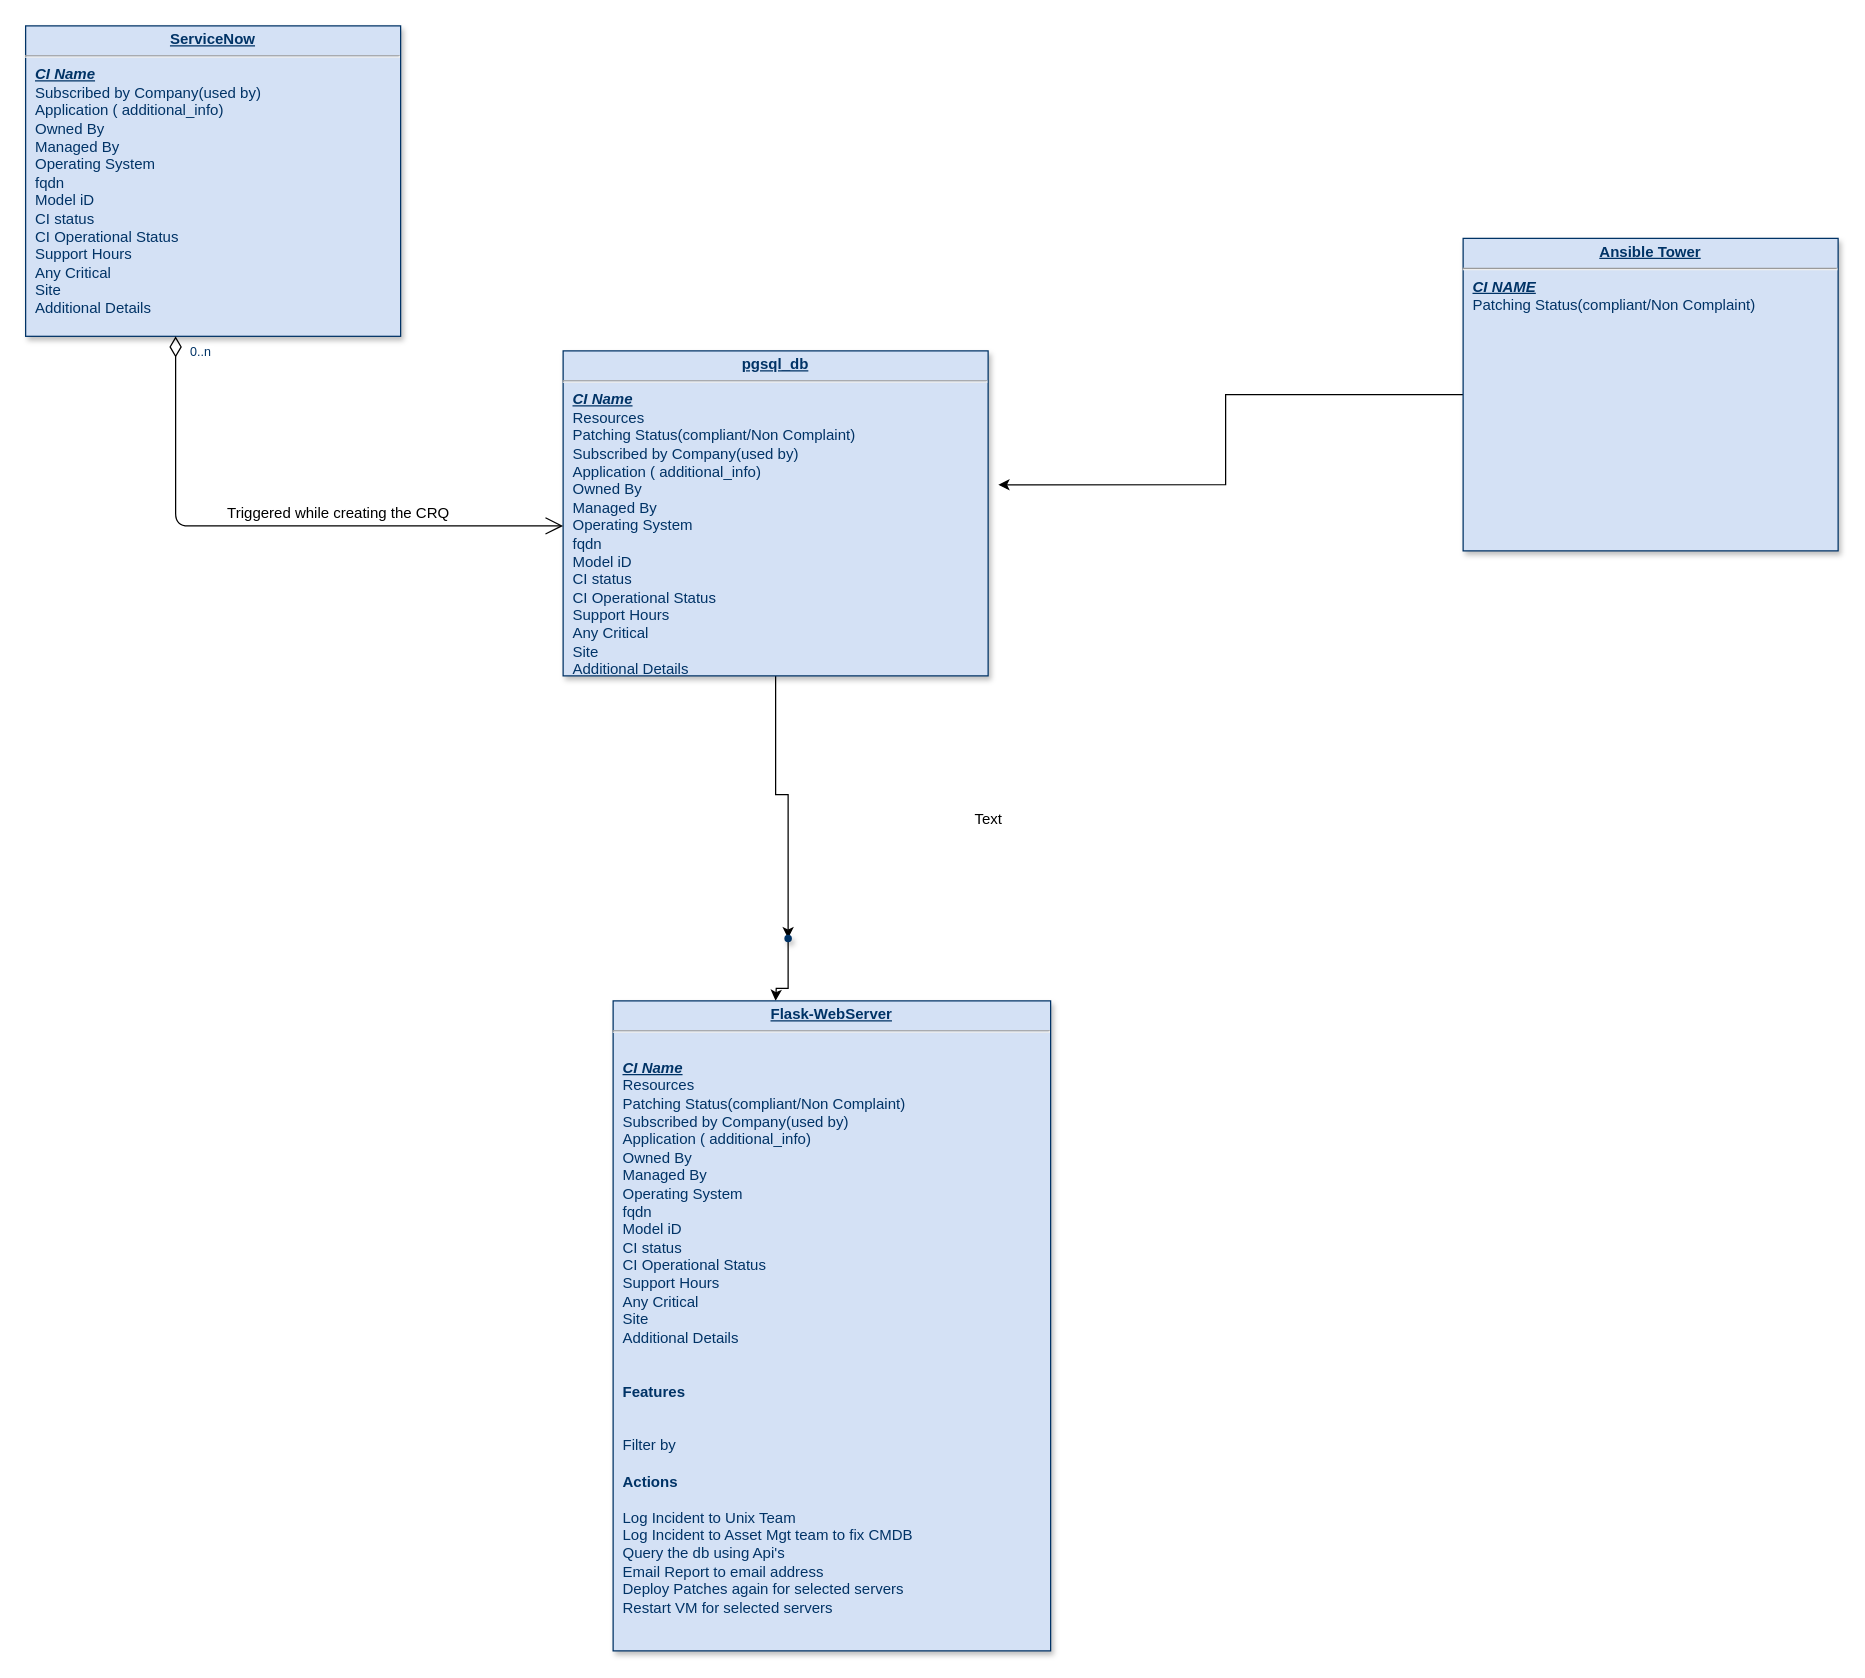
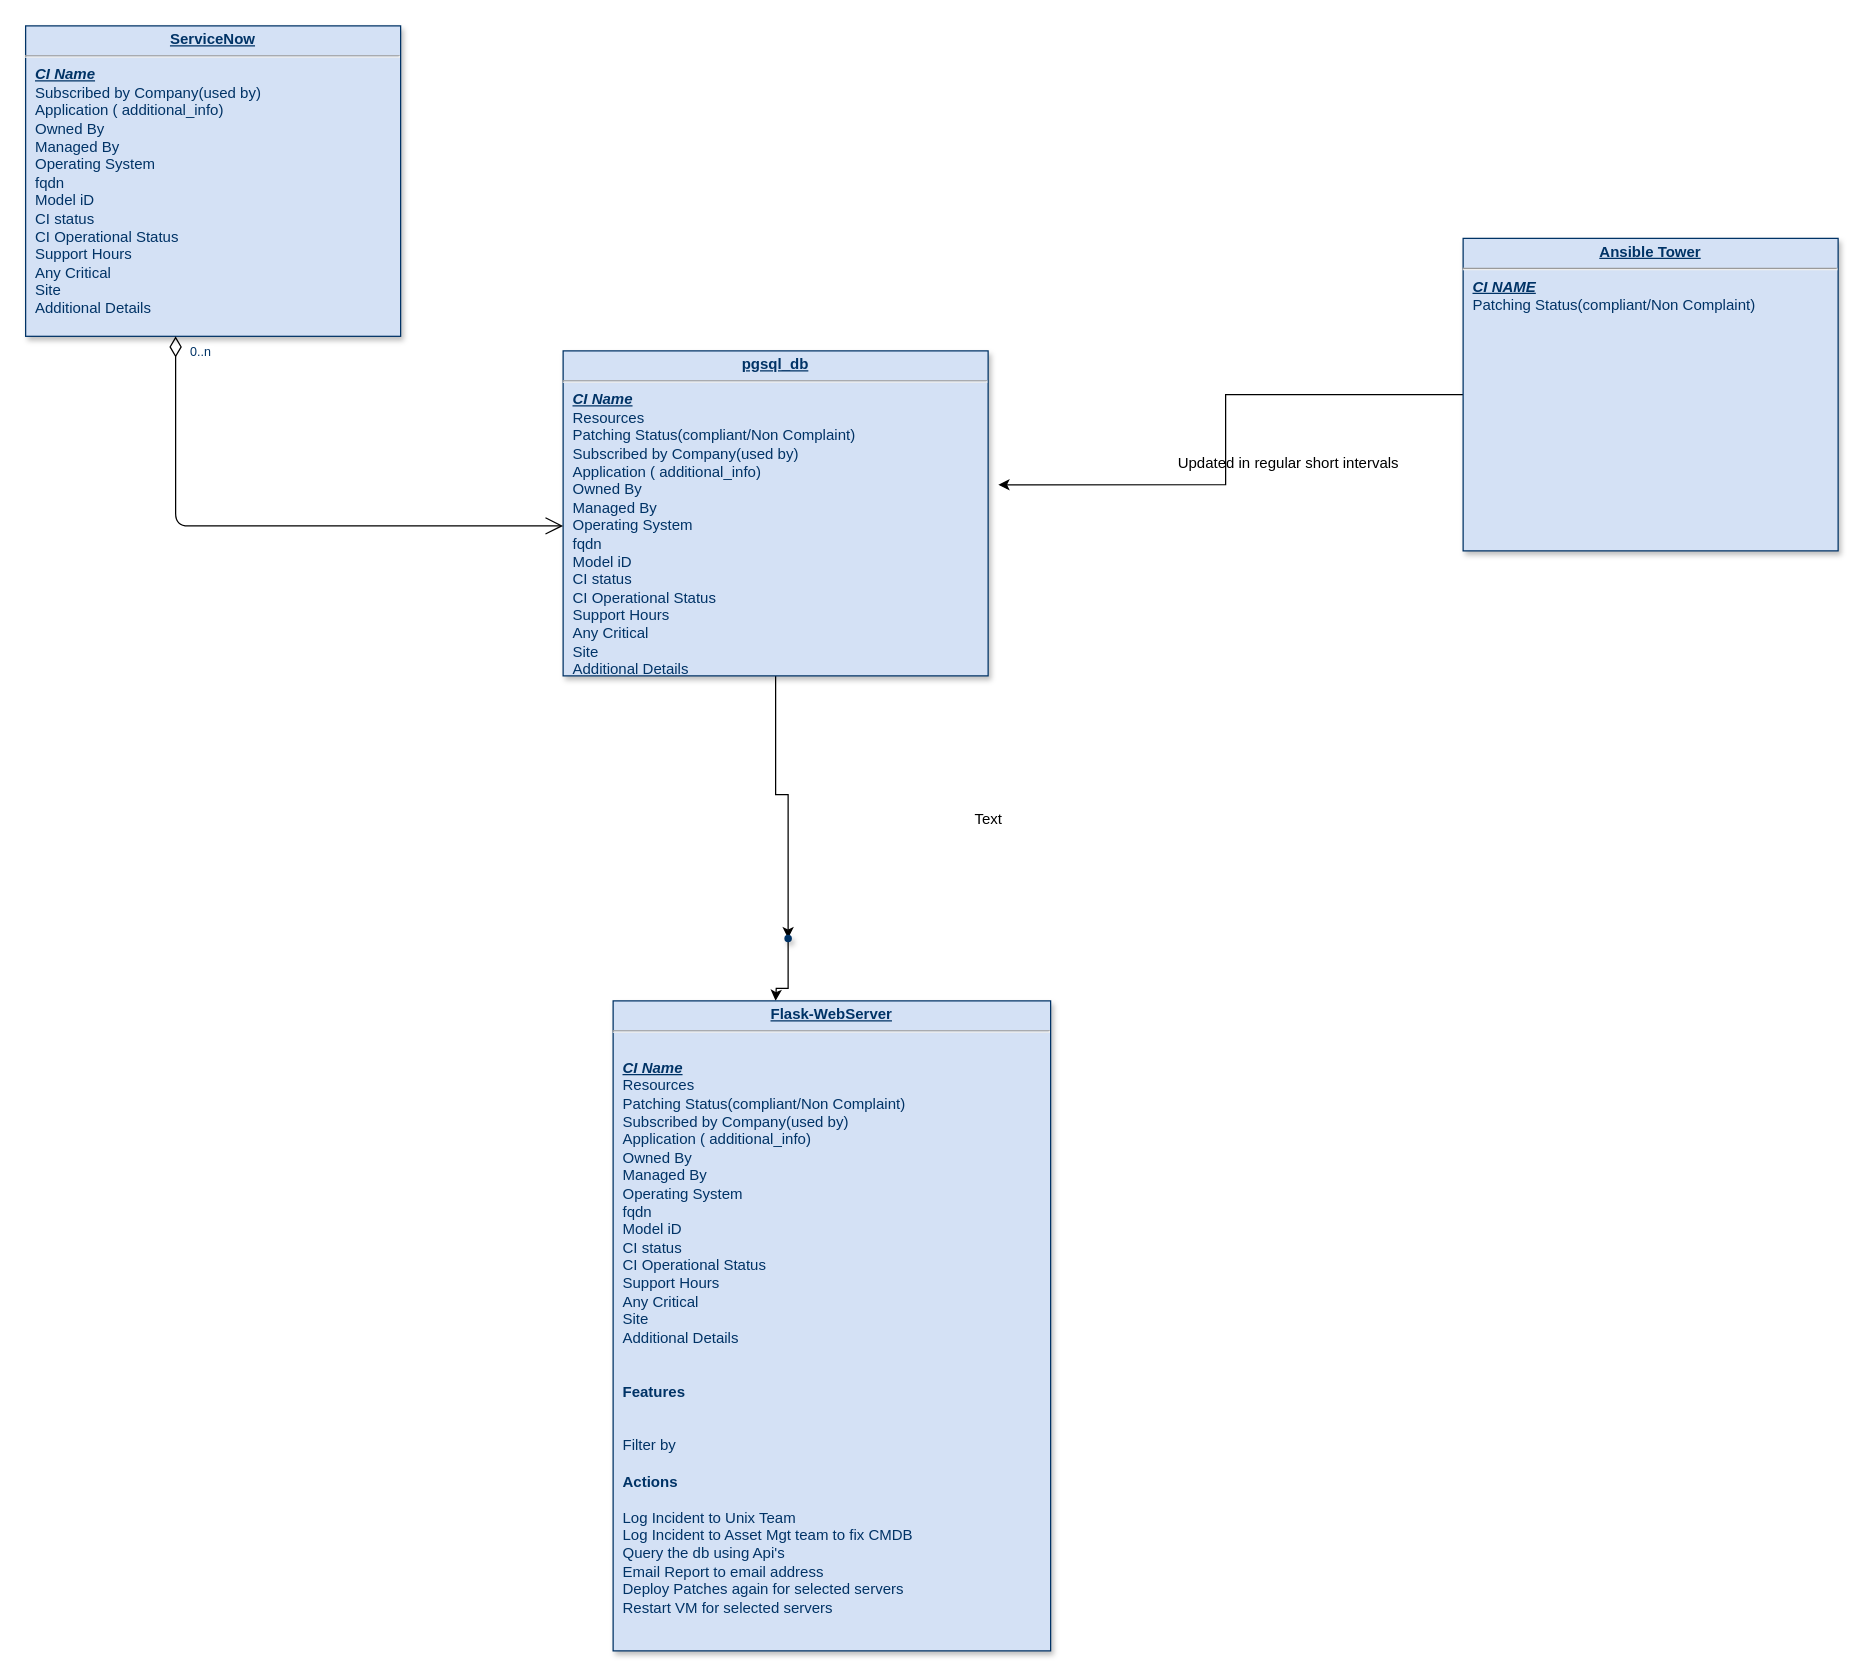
+ <mxCell id="13" value="Updated in regular short intervals" style="text;html=1;align=center;verticalAlign=middle;resizable=0;points=[];autosize=1;strokeColor=none;" vertex="1" parent="1"><mxGeometry x="935" y="360" width="190" height="20" as="geometry" /></mxCell>
- <mxCell id="12" value="Triggered while creating the CRQ" style="text;html=1;align=center;verticalAlign=middle;resizable=0;points=[];autosize=1;strokeColor=none;" vertex="1" parent="1"><mxGeometry x="175" y="400" width="190" height="20" as="geometry" /></mxCell>
